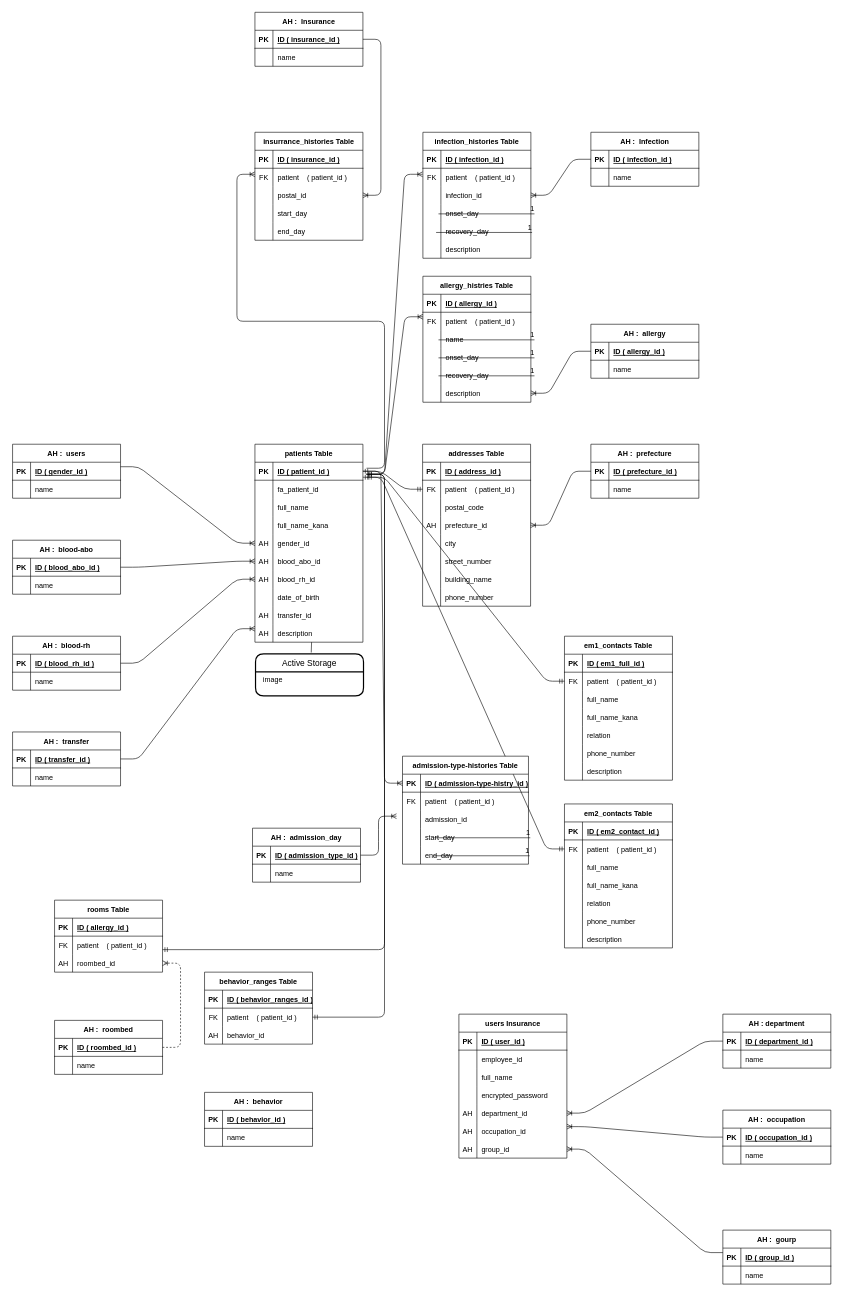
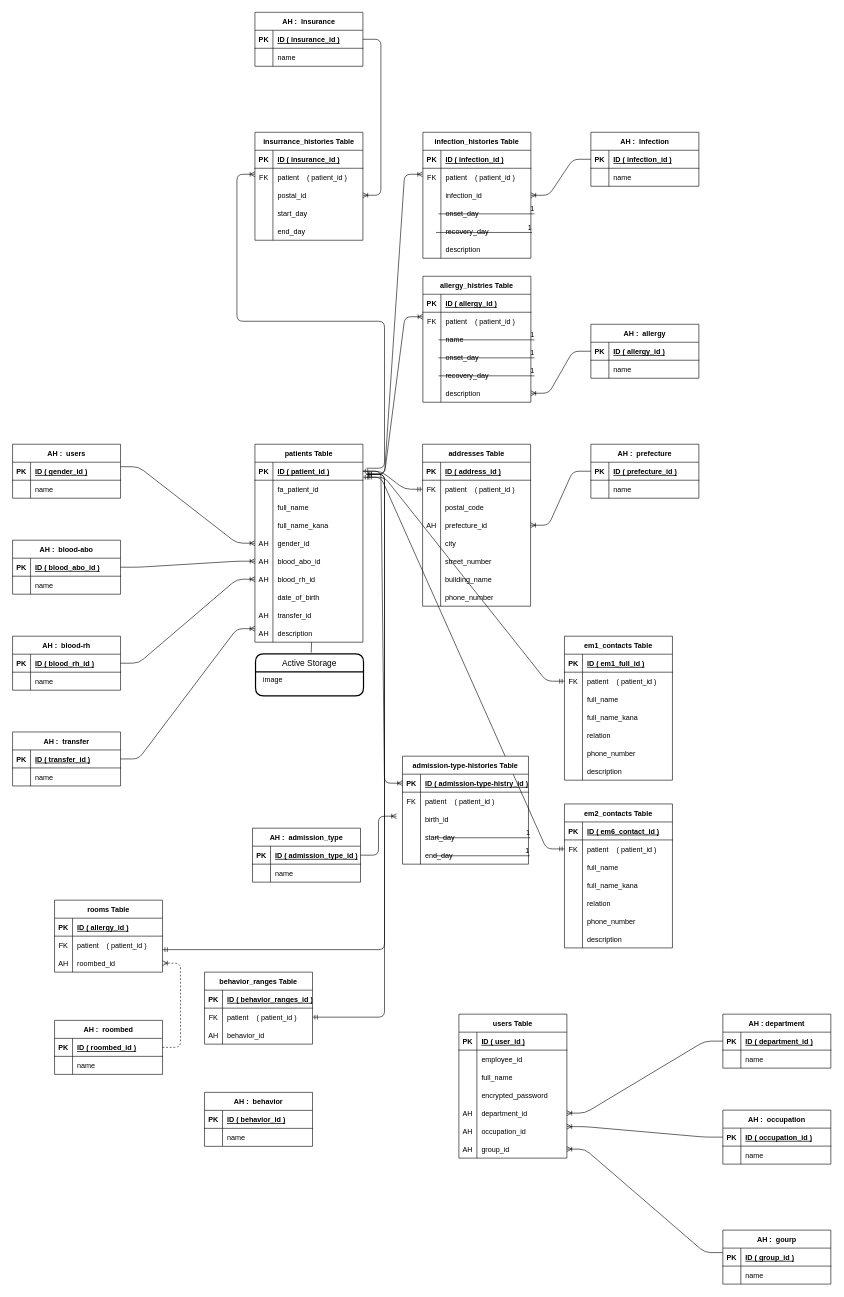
- <mxCell id="285" value="admission_id" style="shape=partialRectangle;connectable=1;fillColor=none;top=0;left=0;bottom=0;right=0;align=left;spacingLeft=6;overflow=hidden;movable=1;resizable=1;rotatable=1;deletable=1;editable=1;" parent="283" vertex="1"><mxGeometry x="30" width="180" height="30" as="geometry"><mxRectangle width="180" height="30" as="alternateBounds" /></mxGeometry></mxCell>
+ <mxCell id="285" value="birth_id" style="shape=partialRectangle;connectable=1;fillColor=none;top=0;left=0;bottom=0;right=0;align=left;spacingLeft=6;overflow=hidden;movable=1;resizable=1;rotatable=1;deletable=1;editable=1;" parent="283" vertex="1"><mxGeometry x="30" width="180" height="30" as="geometry"><mxRectangle width="180" height="30" as="alternateBounds" /></mxGeometry></mxCell>
- <mxCell id="183" value="ID ( em2_contact_id )" style="shape=partialRectangle;connectable=1;fillColor=none;top=0;left=0;bottom=0;right=0;align=left;spacingLeft=6;fontStyle=5;overflow=hidden;movable=1;resizable=1;rotatable=1;deletable=1;editable=1;" parent="181" vertex="1"><mxGeometry x="30" width="150" height="30" as="geometry"><mxRectangle width="150" height="30" as="alternateBounds" /></mxGeometry></mxCell>
+ <mxCell id="183" value="ID ( em6_contact_id )" style="shape=partialRectangle;connectable=1;fillColor=none;top=0;left=0;bottom=0;right=0;align=left;spacingLeft=6;fontStyle=5;overflow=hidden;movable=1;resizable=1;rotatable=1;deletable=1;editable=1;" parent="181" vertex="1"><mxGeometry x="30" width="150" height="30" as="geometry"><mxRectangle width="150" height="30" as="alternateBounds" /></mxGeometry></mxCell>
- <mxCell id="293" value="AH :  admission_day" style="shape=table;startSize=30;container=1;collapsible=1;childLayout=tableLayout;fixedRows=1;rowLines=0;fontStyle=1;align=center;resizeLast=1;movable=1;resizable=1;rotatable=1;deletable=1;editable=1;connectable=1;" parent="1" vertex="1"><mxGeometry x="420" y="1380" width="180" height="90" as="geometry" /></mxCell>
+ <mxCell id="293" value="AH :  admission_type" style="shape=table;startSize=30;container=1;collapsible=1;childLayout=tableLayout;fixedRows=1;rowLines=0;fontStyle=1;align=center;resizeLast=1;movable=1;resizable=1;rotatable=1;deletable=1;editable=1;connectable=1;" parent="1" vertex="1"><mxGeometry x="420" y="1380" width="180" height="90" as="geometry" /></mxCell>
- <mxCell id="2" value="users Insurance" style="shape=table;startSize=30;container=1;collapsible=1;childLayout=tableLayout;fixedRows=1;rowLines=0;fontStyle=1;align=center;resizeLast=1;movable=1;resizable=1;rotatable=1;deletable=1;editable=1;connectable=1;" parent="1" vertex="1"><mxGeometry x="764" y="1690" width="180" height="240" as="geometry" /></mxCell>
+ <mxCell id="2" value="users Table" style="shape=table;startSize=30;container=1;collapsible=1;childLayout=tableLayout;fixedRows=1;rowLines=0;fontStyle=1;align=center;resizeLast=1;movable=1;resizable=1;rotatable=1;deletable=1;editable=1;connectable=1;" parent="1" vertex="1"><mxGeometry x="764" y="1690" width="180" height="240" as="geometry" /></mxCell>
